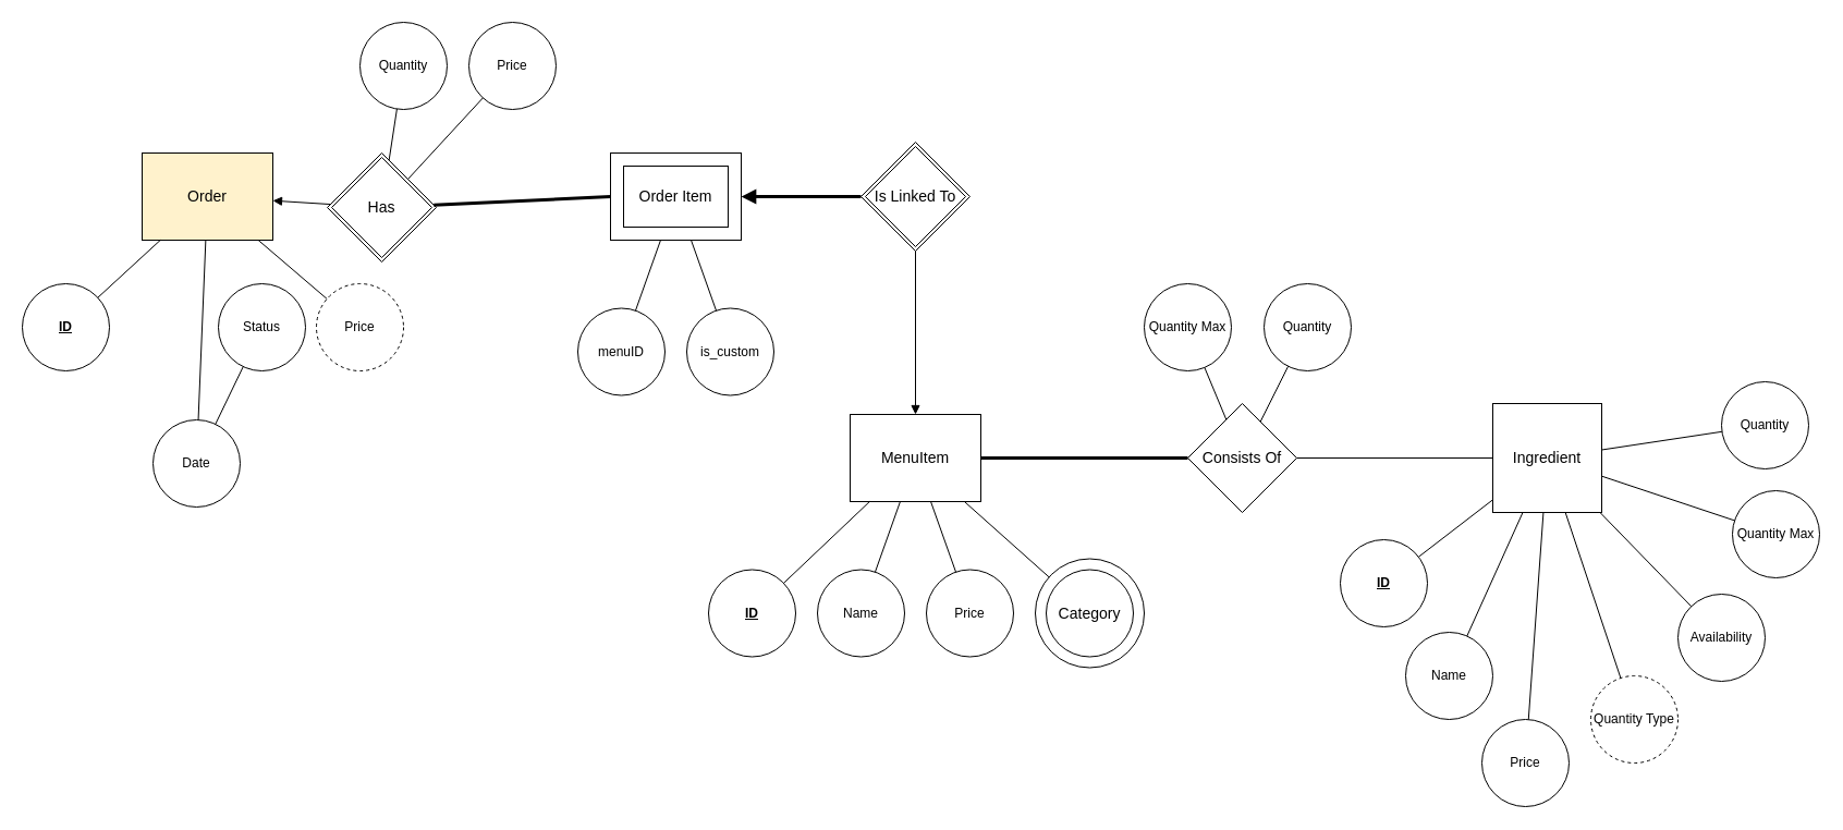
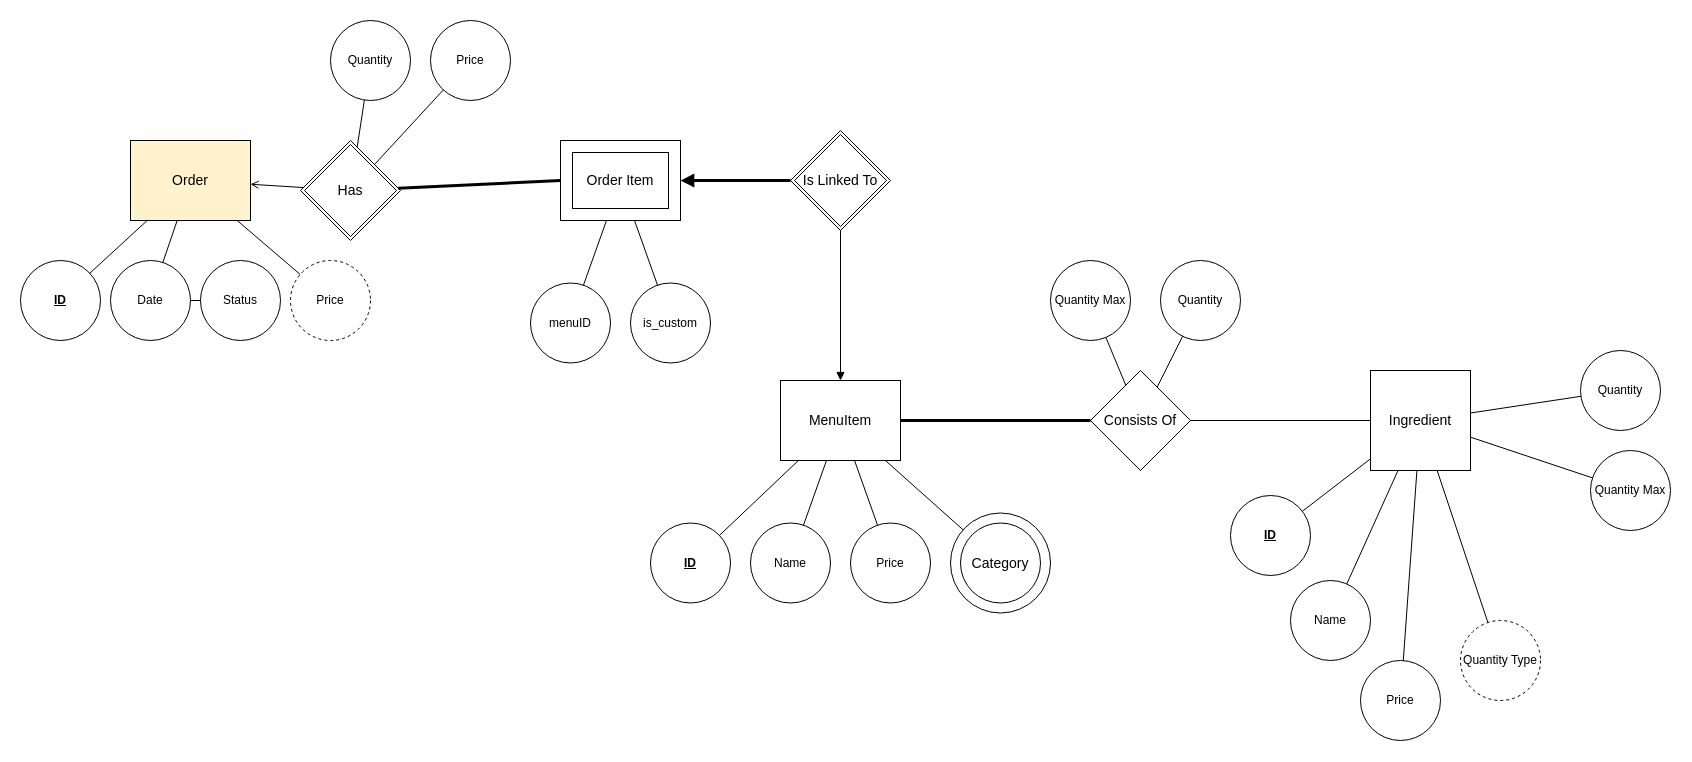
- <mxCell id="26" style="edgeStyle=none;rounded=0;orthogonalLoop=1;jettySize=auto;html=1;endArrow=block;endFill=1;" parent="1" source="30" target="2" edge="1"><mxGeometry relative="1" as="geometry" /></mxCell>
+ <mxCell id="26" style="edgeStyle=none;rounded=0;orthogonalLoop=1;jettySize=auto;html=1;endArrow=open;endFill=1;" parent="1" source="30" target="2" edge="1"><mxGeometry relative="1" as="geometry" /></mxCell>
- <mxCell id="4" value="Date" style="ellipse;whiteSpace=wrap;html=1;aspect=fixed;strokeColor=#000000;fillColor=none;" parent="1" vertex="1"><mxGeometry x="140" y="385" width="80" height="80" as="geometry" /></mxCell>
+ <mxCell id="4" value="Date" style="ellipse;whiteSpace=wrap;html=1;aspect=fixed;strokeColor=#000000;fillColor=none;" parent="1" vertex="1"><mxGeometry x="110" y="260" width="80" height="80" as="geometry" /></mxCell>
- <mxCell id="12" style="edgeStyle=none;rounded=0;orthogonalLoop=1;jettySize=auto;html=1;endArrow=none;endFill=0;" parent="1" source="13" target="7" edge="1"><mxGeometry relative="1" as="geometry" /></mxCell>
- <mxCell id="13" value="Availability&lt;br&gt;" style="ellipse;whiteSpace=wrap;html=1;aspect=fixed;strokeColor=#000000;fillColor=none;" parent="1" vertex="1"><mxGeometry x="1540" y="545" width="80" height="80" as="geometry" /></mxCell>
